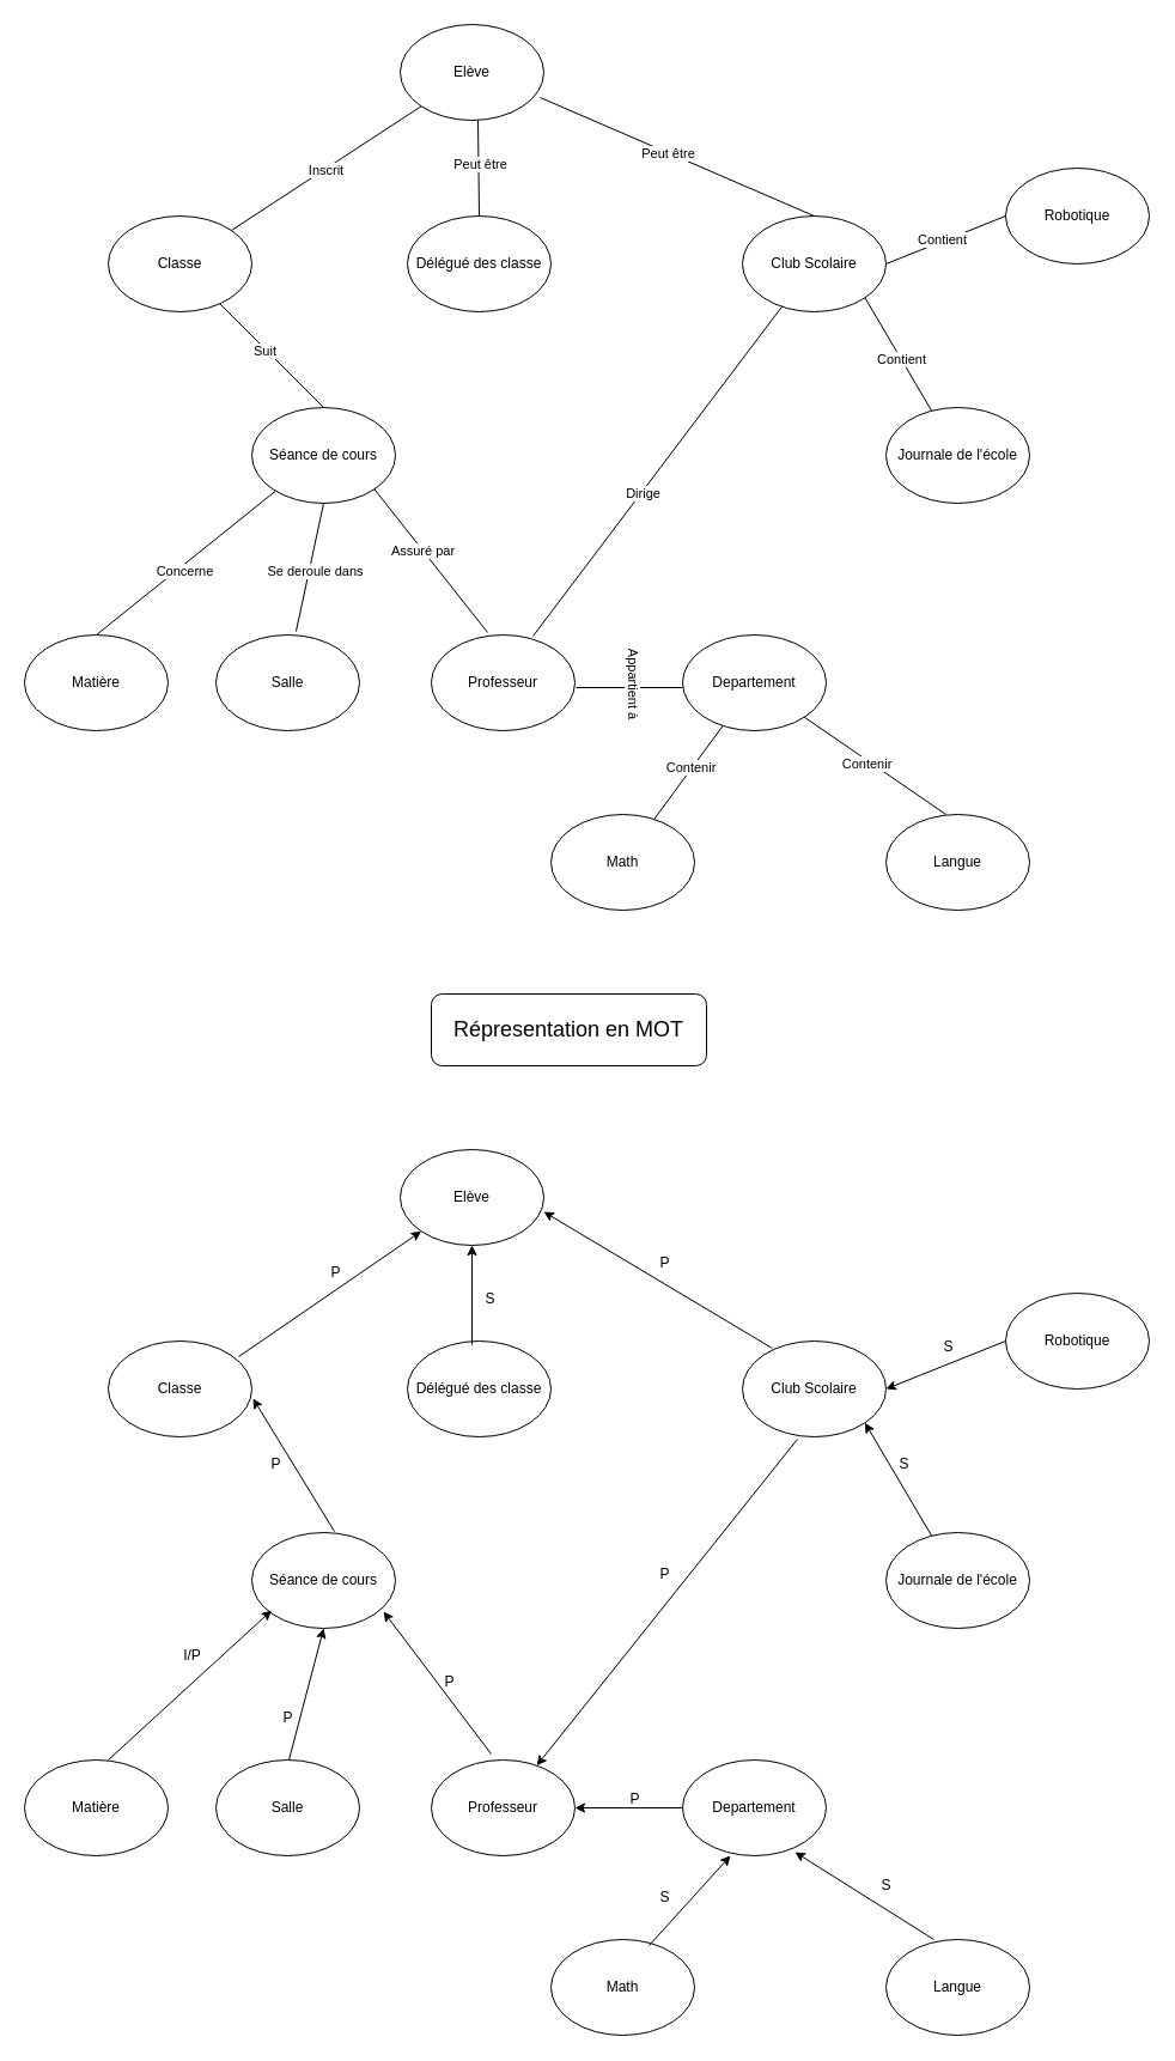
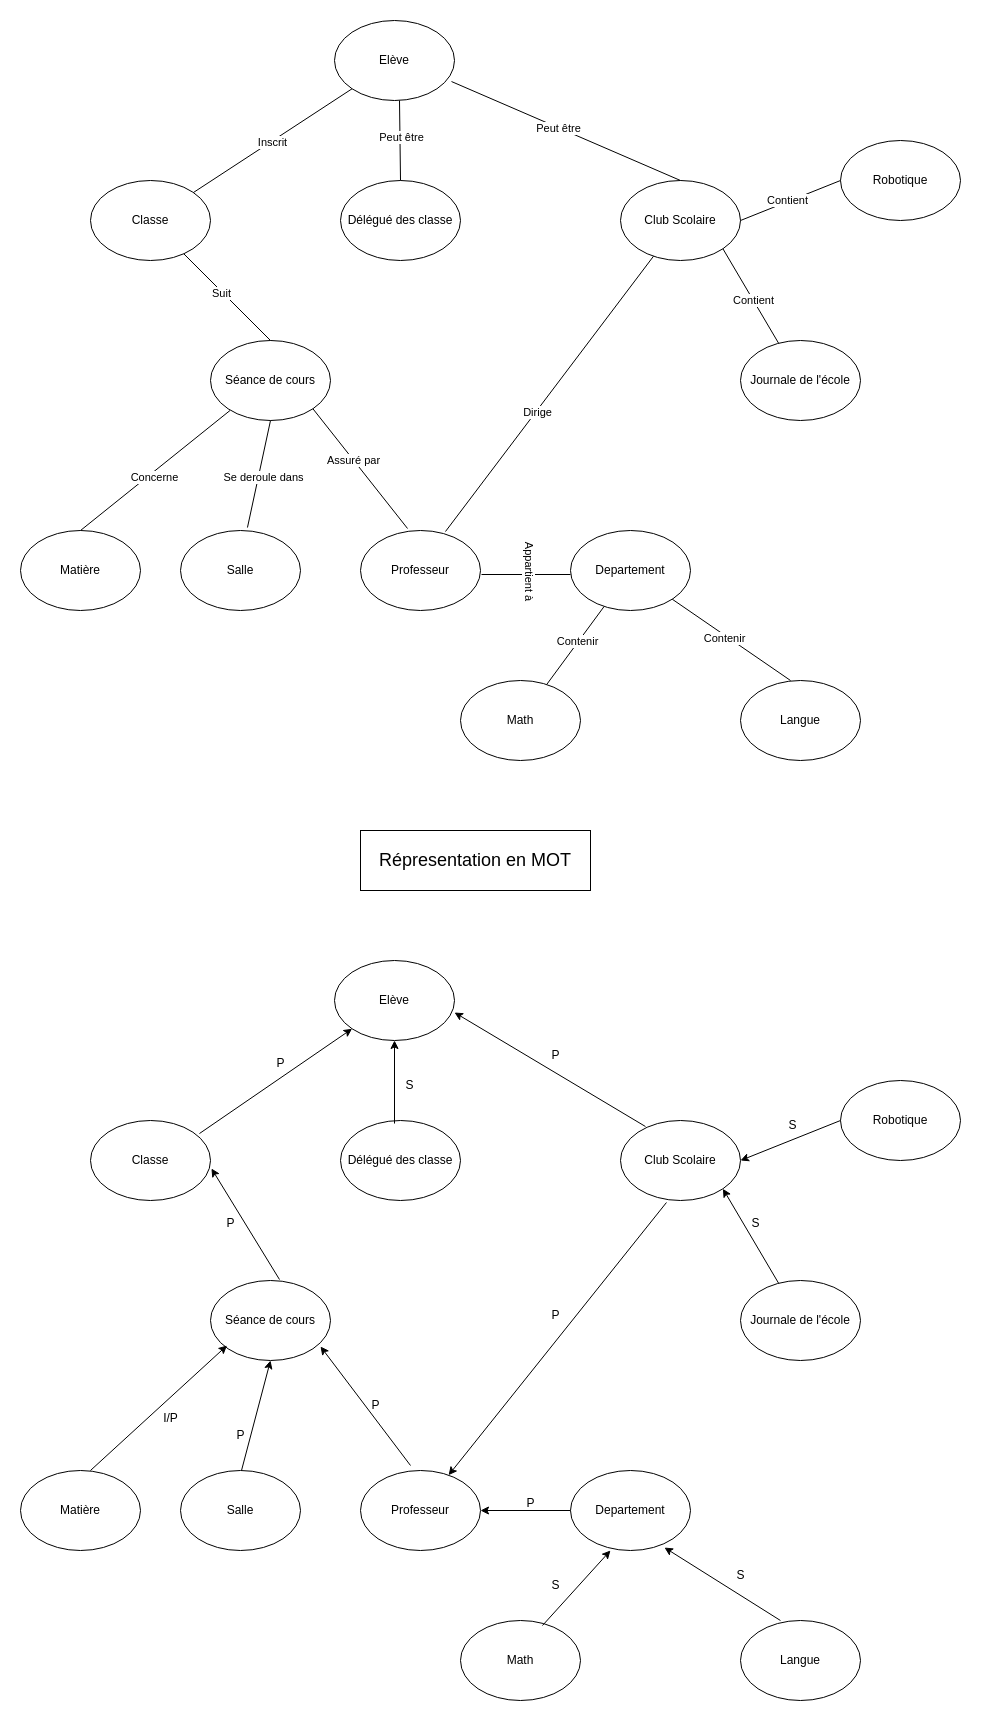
- <mxCell id="41" value="&lt;font style=&quot;font-size: 18px;&quot;&gt;Répresentation en MOT&lt;/font&gt;" style="rounded=1;whiteSpace=wrap;html=1;" parent="1" vertex="1"><mxGeometry x="360" y="830" width="230" height="60" as="geometry" /></mxCell>
+ <mxCell id="41" value="&lt;font style=&quot;font-size: 18px;&quot;&gt;Répresentation en MOT&lt;/font&gt;" style="whiteSpace=wrap;html=1;rounded=0;" parent="1" vertex="1"><mxGeometry x="360" y="830" width="230" height="60" as="geometry" /></mxCell>
- <mxCell id="62" value="I/P" style="text;html=1;align=center;verticalAlign=middle;resizable=0;points=[];autosize=1;strokeColor=none;fillColor=none;" parent="1" vertex="1"><mxGeometry x="140" y="1368" width="40" height="30" as="geometry" /></mxCell>
+ <mxCell id="62" value="I/P" style="text;html=1;align=center;verticalAlign=middle;resizable=0;points=[];autosize=1;strokeColor=none;fillColor=none;" parent="1" vertex="1"><mxGeometry x="150" y="1403" width="40" height="30" as="geometry" /></mxCell>
